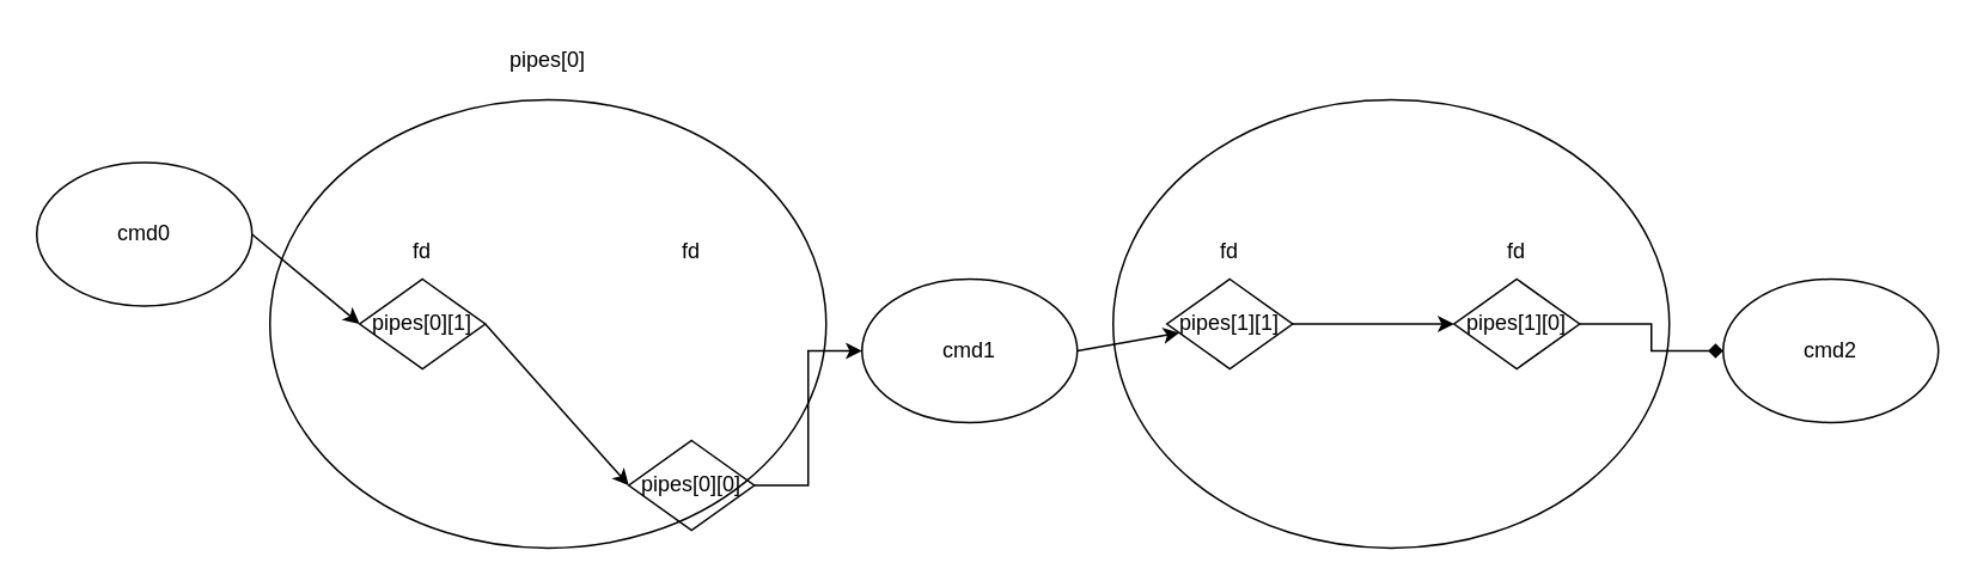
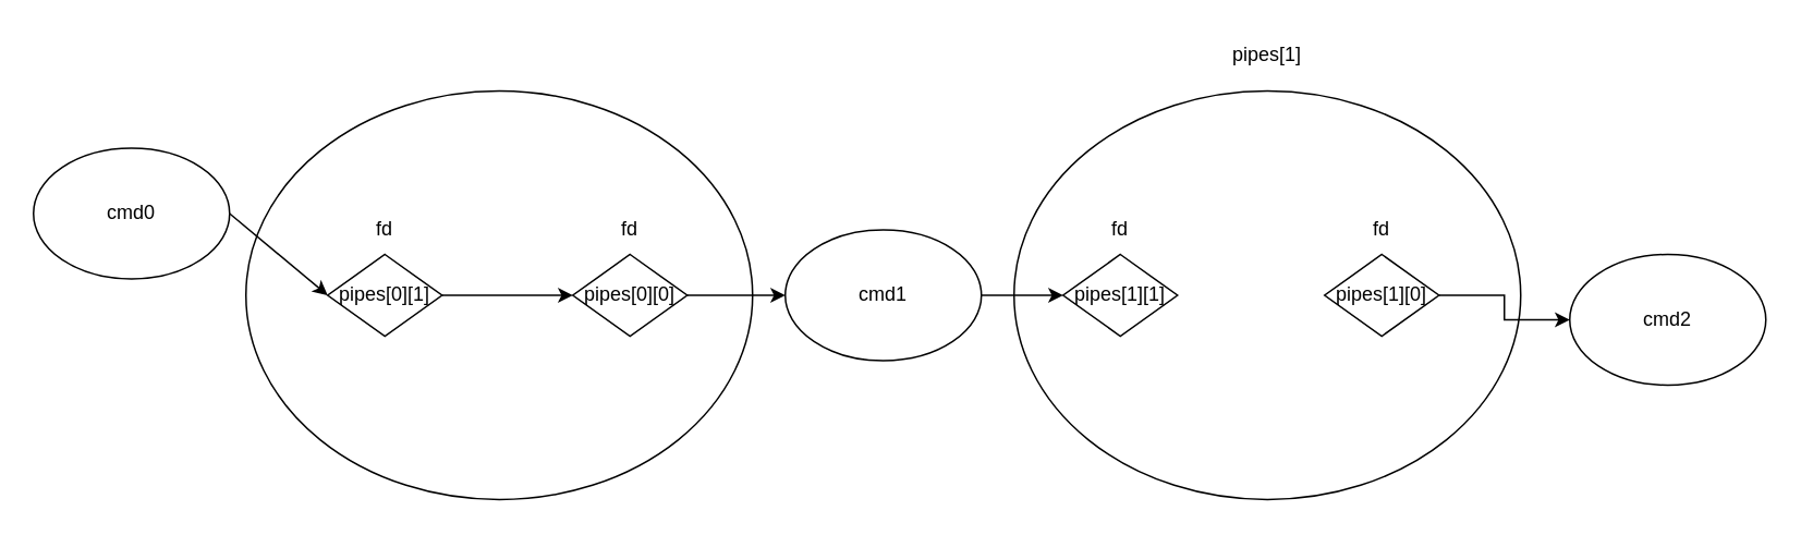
- <mxCell id="12" value="pipes[0]" style="text;html=1;align=center;verticalAlign=middle;whiteSpace=wrap;rounded=0;" vertex="1" parent="1"><mxGeometry x="275" y="20" width="60" height="25" as="geometry" /></mxCell>
+ <mxCell id="13" value="pipes[1]" style="text;html=1;align=center;verticalAlign=middle;whiteSpace=wrap;rounded=0;" vertex="1" parent="1"><mxGeometry x="745" y="20" width="60" height="25" as="geometry" /></mxCell>
- <mxCell id="11" value="" style="endArrow=classic;html=1;rounded=0;exitX=1;exitY=0.5;exitDx=0;exitDy=0;entryX=0;entryY=0.5;entryDx=0;entryDy=0;" edge="1" parent="1" source="7" target="17"><mxGeometry width="50" height="50" relative="1" as="geometry"><mxPoint x="720" y="220" as="sourcePoint" /><mxPoint x="780" y="180" as="targetPoint" /></mxGeometry></mxCell>
- <mxCell id="4" value="cmd1" style="ellipse;whiteSpace=wrap;html=1;" vertex="1" parent="1"><mxGeometry x="480" y="155" width="120" height="80" as="geometry" /></mxCell>
+ <mxCell id="4" value="cmd1" style="ellipse;whiteSpace=wrap;html=1;" vertex="1" parent="1"><mxGeometry x="480" y="140" width="120" height="80" as="geometry" /></mxCell>
- <mxCell id="16" style="edgeStyle=orthogonalEdgeStyle;rounded=0;orthogonalLoop=1;jettySize=auto;html=1;exitX=1;exitY=0.5;exitDx=0;exitDy=0;entryX=0;entryY=0.5;entryDx=0;entryDy=0;endArrow=diamond;" edge="1" parent="1" source="17" target="5"><mxGeometry relative="1" as="geometry" /></mxCell>
+ <mxCell id="16" style="edgeStyle=orthogonalEdgeStyle;rounded=0;orthogonalLoop=1;jettySize=auto;html=1;exitX=1;exitY=0.5;exitDx=0;exitDy=0;entryX=0;entryY=0.5;entryDx=0;entryDy=0;" edge="1" parent="1" source="17" target="5"><mxGeometry relative="1" as="geometry" /></mxCell>
- <mxCell id="15" value="pipes[0][0]" style="rhombus;whiteSpace=wrap;html=1;" vertex="1" parent="1"><mxGeometry x="350" y="245" width="70" height="50" as="geometry" /></mxCell>
+ <mxCell id="15" value="pipes[0][0]" style="rhombus;whiteSpace=wrap;html=1;" vertex="1" parent="1"><mxGeometry x="350" y="155" width="70" height="50" as="geometry" /></mxCell>
